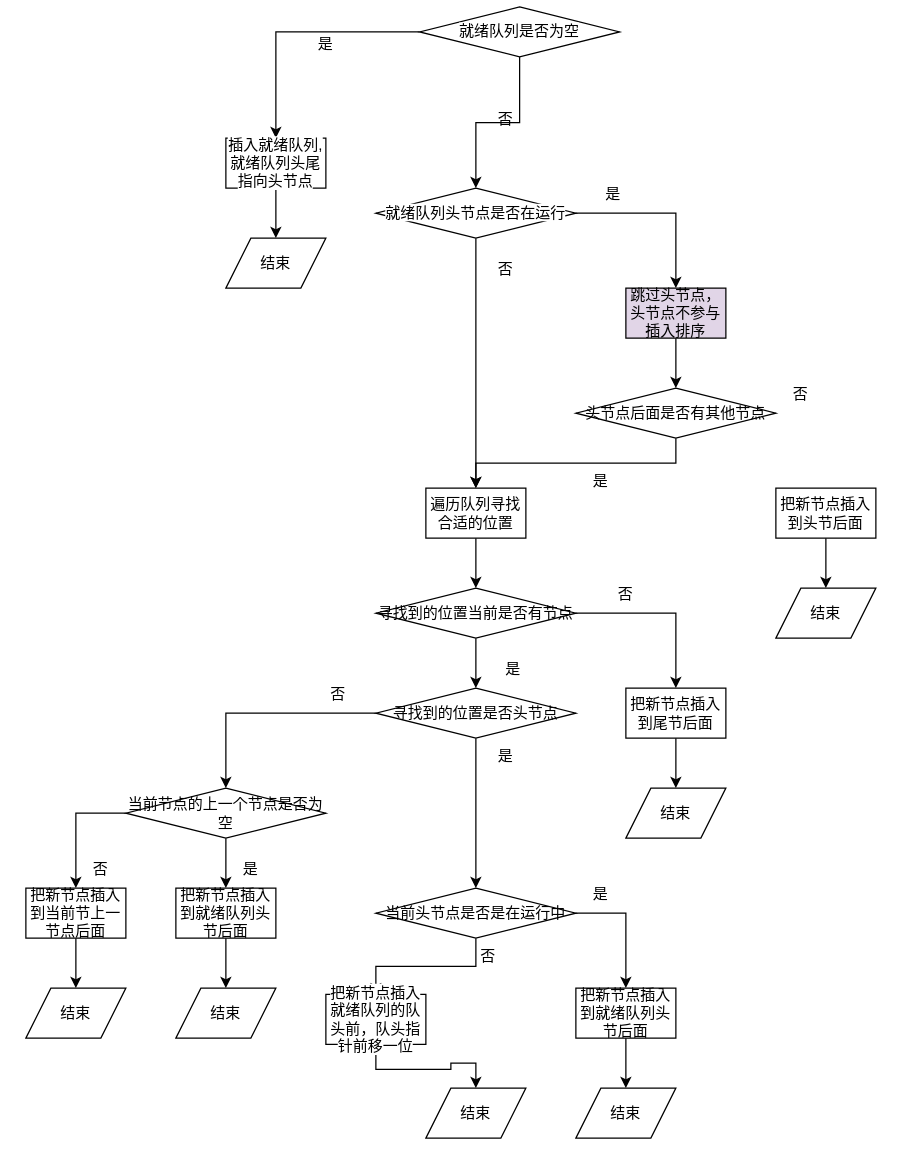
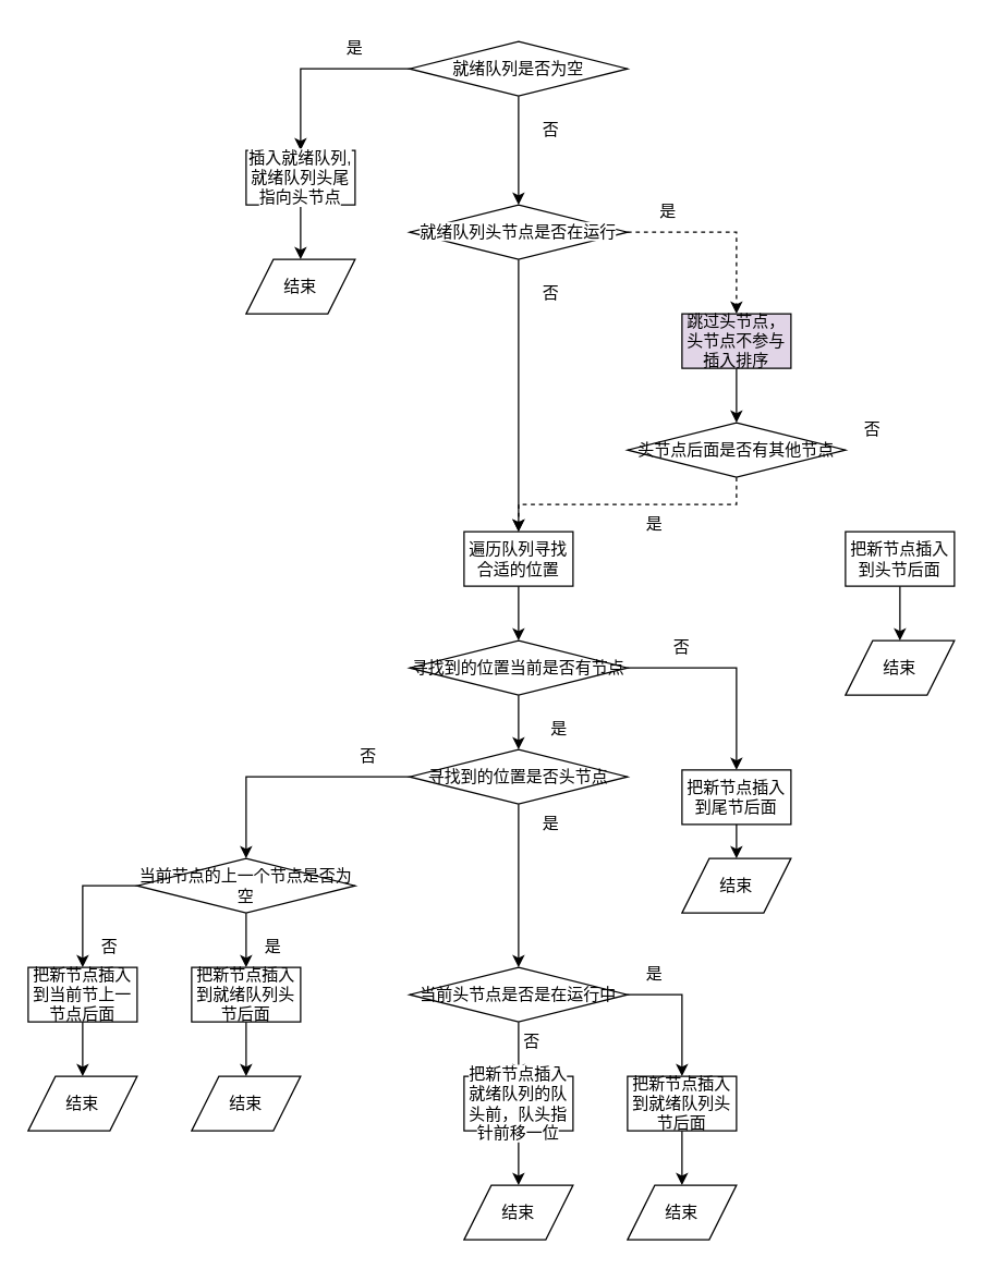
- <mxCell id="4" value="&lt;span style=&quot;background-color: rgb(255, 255, 255);&quot;&gt;就绪队列是否为空&lt;/span&gt;" style="rhombus;whiteSpace=wrap;html=1;" vertex="1" parent="1"><mxGeometry x="335" y="5" width="160" height="40" as="geometry" /></mxCell>
+ <mxCell id="4" value="&lt;span style=&quot;background-color: rgb(255, 255, 255);&quot;&gt;就绪队列是否为空&lt;/span&gt;" style="rhombus;whiteSpace=wrap;html=1;" vertex="1" parent="1"><mxGeometry x="300" y="30" width="160" height="40" as="geometry" /></mxCell>
- <mxCell id="8" style="edgeStyle=orthogonalEdgeStyle;rounded=0;orthogonalLoop=1;jettySize=auto;html=1;exitX=1;exitY=0.5;exitDx=0;exitDy=0;entryX=0.5;entryY=0;entryDx=0;entryDy=0;" edge="1" parent="1" source="10" target="12"><mxGeometry relative="1" as="geometry" /></mxCell>
+ <mxCell id="8" style="edgeStyle=orthogonalEdgeStyle;rounded=0;orthogonalLoop=1;jettySize=auto;html=1;exitX=1;exitY=0.5;exitDx=0;exitDy=0;entryX=0.5;entryY=0;entryDx=0;entryDy=0;dashed=1;" edge="1" parent="1" source="10" target="12"><mxGeometry relative="1" as="geometry" /></mxCell>
- <mxCell id="13" style="edgeStyle=orthogonalEdgeStyle;rounded=0;orthogonalLoop=1;jettySize=auto;html=1;exitX=0.5;exitY=1;exitDx=0;exitDy=0;entryX=0.5;entryY=0;entryDx=0;entryDy=0;" edge="1" parent="1" source="14" target="16"><mxGeometry relative="1" as="geometry" /></mxCell>
+ <mxCell id="13" style="edgeStyle=orthogonalEdgeStyle;rounded=0;orthogonalLoop=1;jettySize=auto;html=1;exitX=0.5;exitY=1;exitDx=0;exitDy=0;entryX=0.5;entryY=0;entryDx=0;entryDy=0;dashed=1;" edge="1" parent="1" source="14" target="16"><mxGeometry relative="1" as="geometry" /></mxCell>
- <mxCell id="30" value="把新节点插入到尾节后面" style="rounded=0;whiteSpace=wrap;html=1;" vertex="1" parent="1"><mxGeometry x="500" y="550" width="80" height="40" as="geometry" /></mxCell>
+ <mxCell id="30" value="把新节点插入到尾节后面" style="rounded=0;whiteSpace=wrap;html=1;" vertex="1" parent="1"><mxGeometry x="500" y="565" width="80" height="40" as="geometry" /></mxCell>
- <mxCell id="42" value="&lt;span style=&quot;background-color: rgb(255, 255, 255);&quot;&gt;把新节点插入就绪队列的队头前，队头指针前移一位&lt;/span&gt;" style="rounded=0;whiteSpace=wrap;html=1;" vertex="1" parent="1"><mxGeometry x="260" y="795" width="80" height="40" as="geometry" /></mxCell>
+ <mxCell id="42" value="&lt;span style=&quot;background-color: rgb(255, 255, 255);&quot;&gt;把新节点插入就绪队列的队头前，队头指针前移一位&lt;/span&gt;" style="rounded=0;whiteSpace=wrap;html=1;" vertex="1" parent="1"><mxGeometry x="340" y="790" width="80" height="40" as="geometry" /></mxCell>
